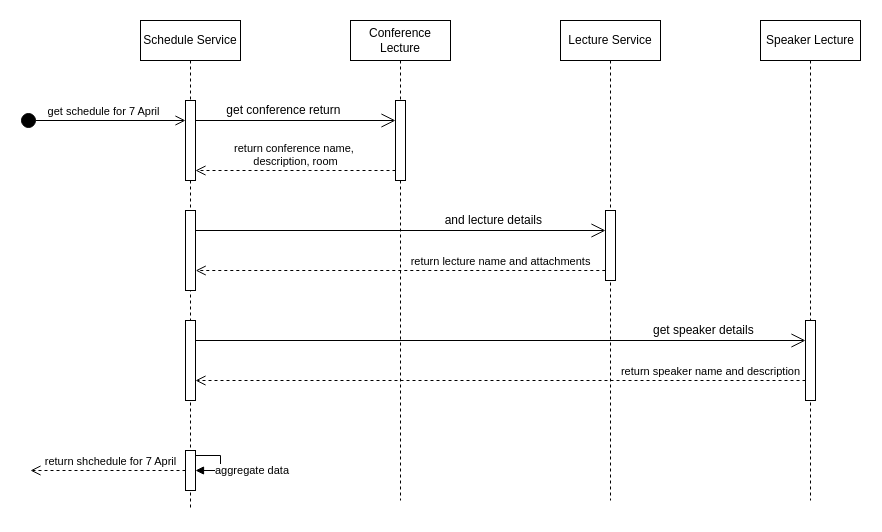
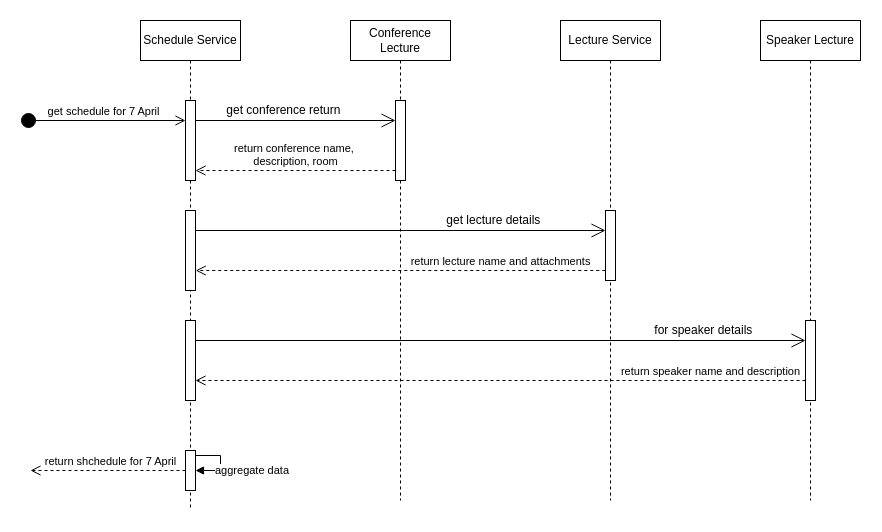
- <mxCell id="18" value="and lecture details&amp;nbsp;" style="text;html=1;align=center;verticalAlign=middle;whiteSpace=wrap;rounded=0;" vertex="1" parent="1"><mxGeometry x="440" y="210" width="110" height="20" as="geometry" /></mxCell>
+ <mxCell id="18" value="get lecture details&amp;nbsp;" style="text;html=1;align=center;verticalAlign=middle;whiteSpace=wrap;rounded=0;" vertex="1" parent="1"><mxGeometry x="440" y="210" width="110" height="20" as="geometry" /></mxCell>
- <mxCell id="22" value="get speaker details&amp;nbsp;" style="text;html=1;align=center;verticalAlign=middle;whiteSpace=wrap;rounded=0;" vertex="1" parent="1"><mxGeometry x="650" y="320" width="110" height="20" as="geometry" /></mxCell>
+ <mxCell id="22" value="for speaker details&amp;nbsp;" style="text;html=1;align=center;verticalAlign=middle;whiteSpace=wrap;rounded=0;" vertex="1" parent="1"><mxGeometry x="650" y="320" width="110" height="20" as="geometry" /></mxCell>
